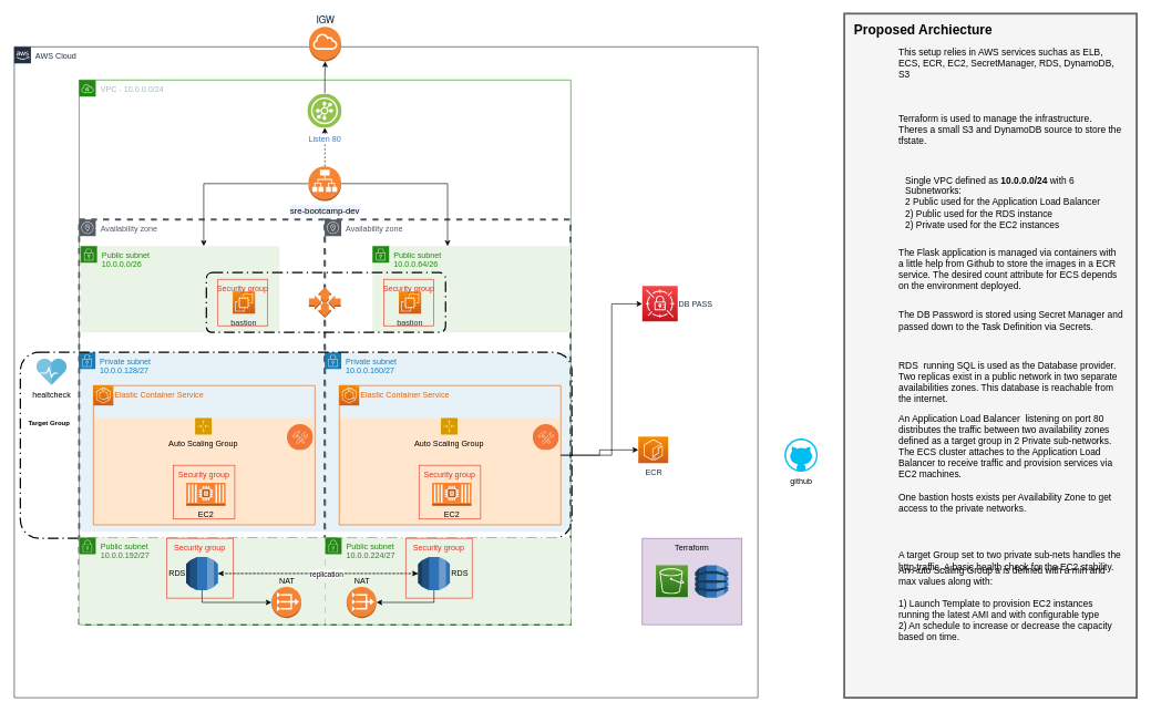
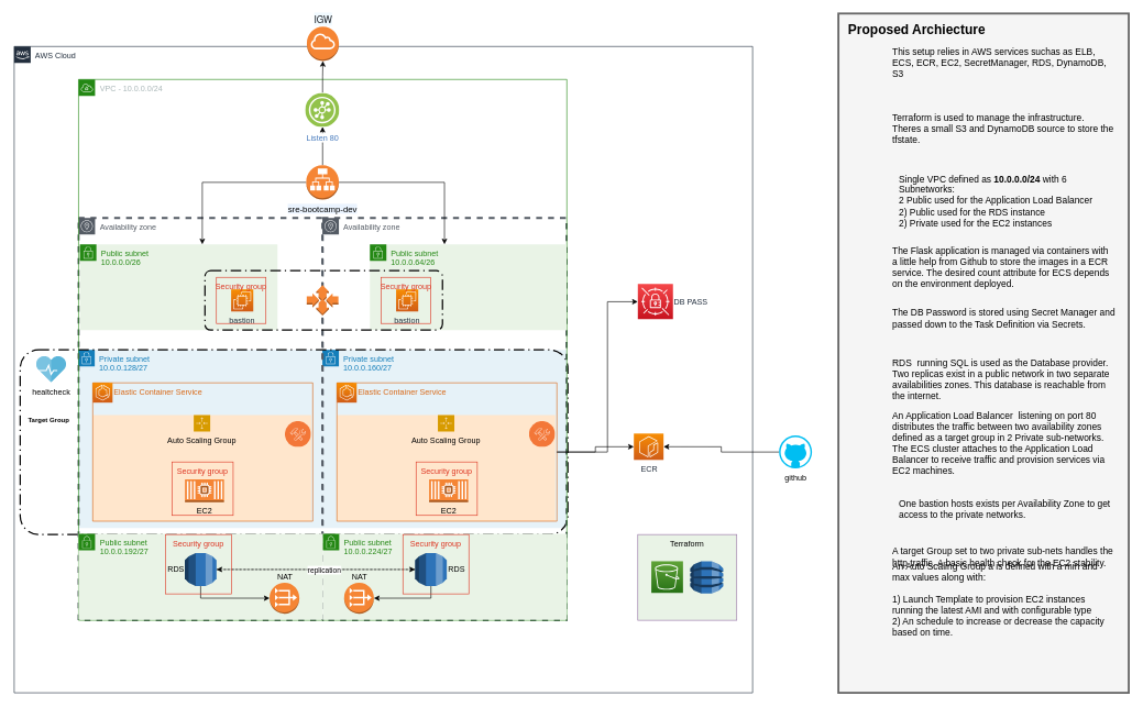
- <mxCell id="27" style="edgeStyle=orthogonalEdgeStyle;rounded=0;orthogonalLoop=1;jettySize=auto;html=1;dashed=1;" parent="1" source="39" target="36" edge="1"><mxGeometry relative="1" as="geometry" /></mxCell>
+ <mxCell id="27" style="edgeStyle=orthogonalEdgeStyle;rounded=0;orthogonalLoop=1;jettySize=auto;html=1;" parent="1" source="39" target="36" edge="1"><mxGeometry relative="1" as="geometry" /></mxCell>
+ <mxCell id="40" style="edgeStyle=orthogonalEdgeStyle;rounded=0;orthogonalLoop=1;jettySize=auto;html=1;entryX=1;entryY=0.5;entryDx=0;entryDy=0;entryPerimeter=0;" edge="1" parent="1" source="41" target="74"><mxGeometry relative="1" as="geometry" /></mxCell>
- <mxCell id="66" value="One bastion hosts exists per Availability Zone to get access to the private networks." style="text;html=1;strokeColor=none;fillColor=none;align=left;verticalAlign=middle;whiteSpace=wrap;rounded=0;fontSize=14;" parent="1" vertex="1"><mxGeometry x="1350" y="742" width="340" height="30" as="geometry" /></mxCell>
+ <mxCell id="66" value="One bastion hosts exists per Availability Zone to get access to the private networks." style="text;html=1;strokeColor=none;fillColor=none;align=left;verticalAlign=middle;whiteSpace=wrap;rounded=0;fontSize=14;" parent="1" vertex="1"><mxGeometry x="1360" y="757" width="340" height="30" as="geometry" /></mxCell>
- <mxCell id="76" value="Terraform" style="fillColor=#e1d5e7;strokeColor=#9673a6;dashed=0;verticalAlign=top;fontStyle=0;" parent="75" vertex="1"><mxGeometry width="150" height="130" as="geometry" /></mxCell>
+ <mxCell id="76" value="Terraform" style="fillColor=#e9f3e6;strokeColor=#9673a6;dashed=0;verticalAlign=top;fontStyle=0;" parent="75" vertex="1"><mxGeometry width="150" height="130" as="geometry" /></mxCell>
